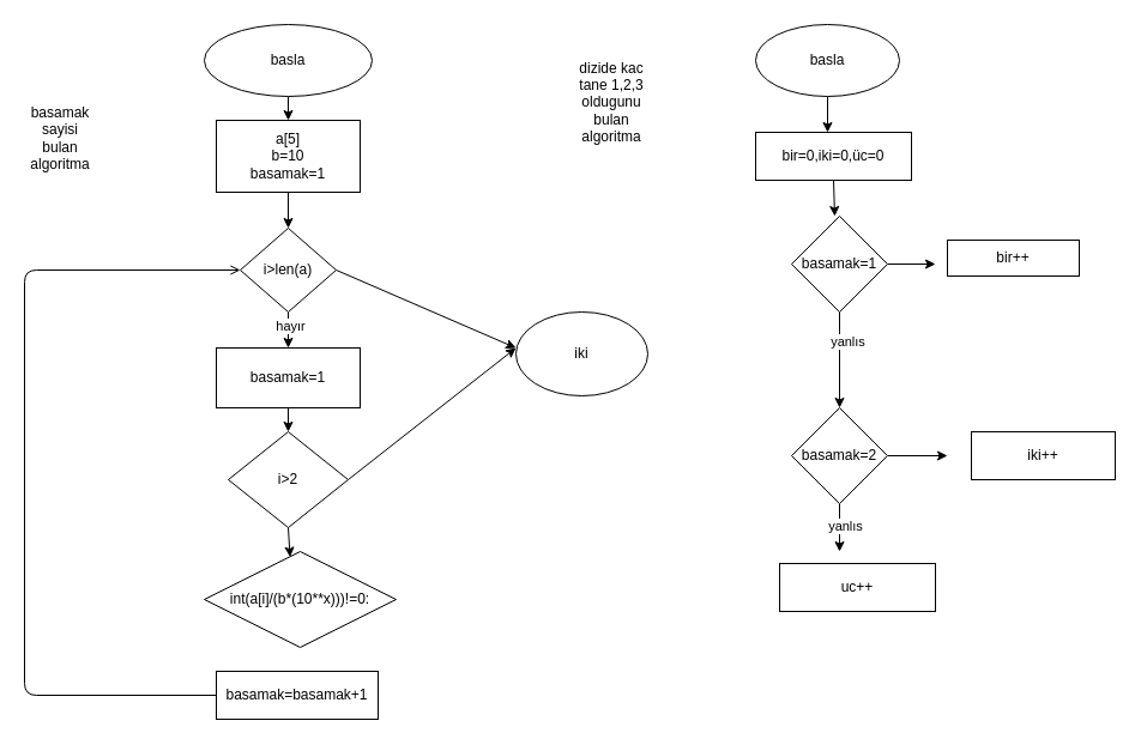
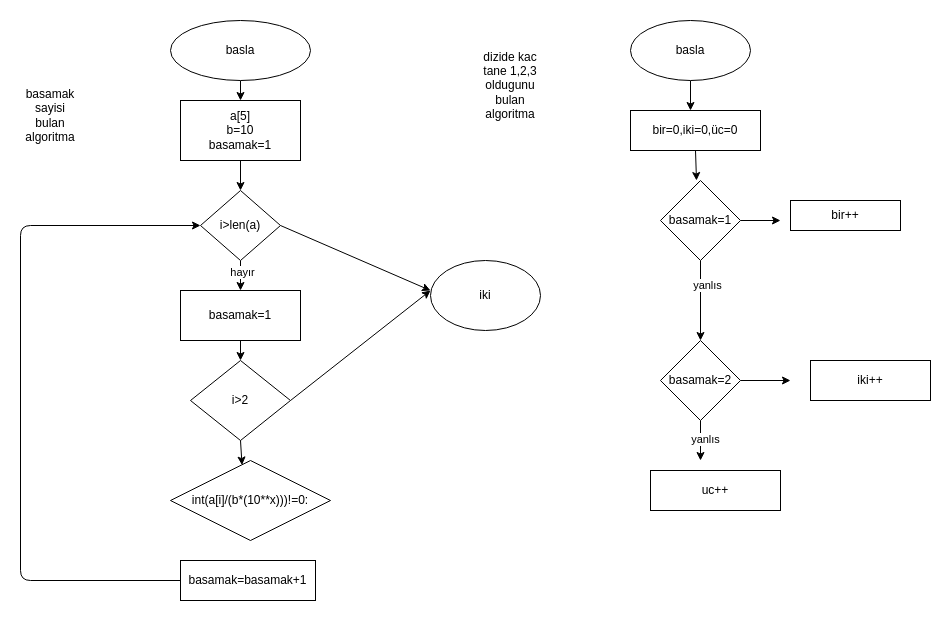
- <mxCell id="18" style="edgeStyle=none;html=1;exitX=0;exitY=0.5;exitDx=0;exitDy=0;entryX=0;entryY=0.5;entryDx=0;entryDy=0;endArrow=open;" parent="1" source="15" edge="1" target="9"><mxGeometry relative="1" as="geometry"><mxPoint x="25.04" y="270" as="targetPoint" /><Array as="points"><mxPoint y="580" x="20" /><mxPoint y="225" x="20" /></Array></mxGeometry></mxCell>
+ <mxCell id="18" style="edgeStyle=none;html=1;exitX=0;exitY=0.5;exitDx=0;exitDy=0;entryX=0;entryY=0.5;entryDx=0;entryDy=0;" parent="1" source="15" edge="1" target="9"><mxGeometry relative="1" as="geometry"><mxPoint x="25.04" y="270" as="targetPoint" /><Array as="points"><mxPoint y="580" x="20" /><mxPoint y="225" x="20" /></Array></mxGeometry></mxCell>
